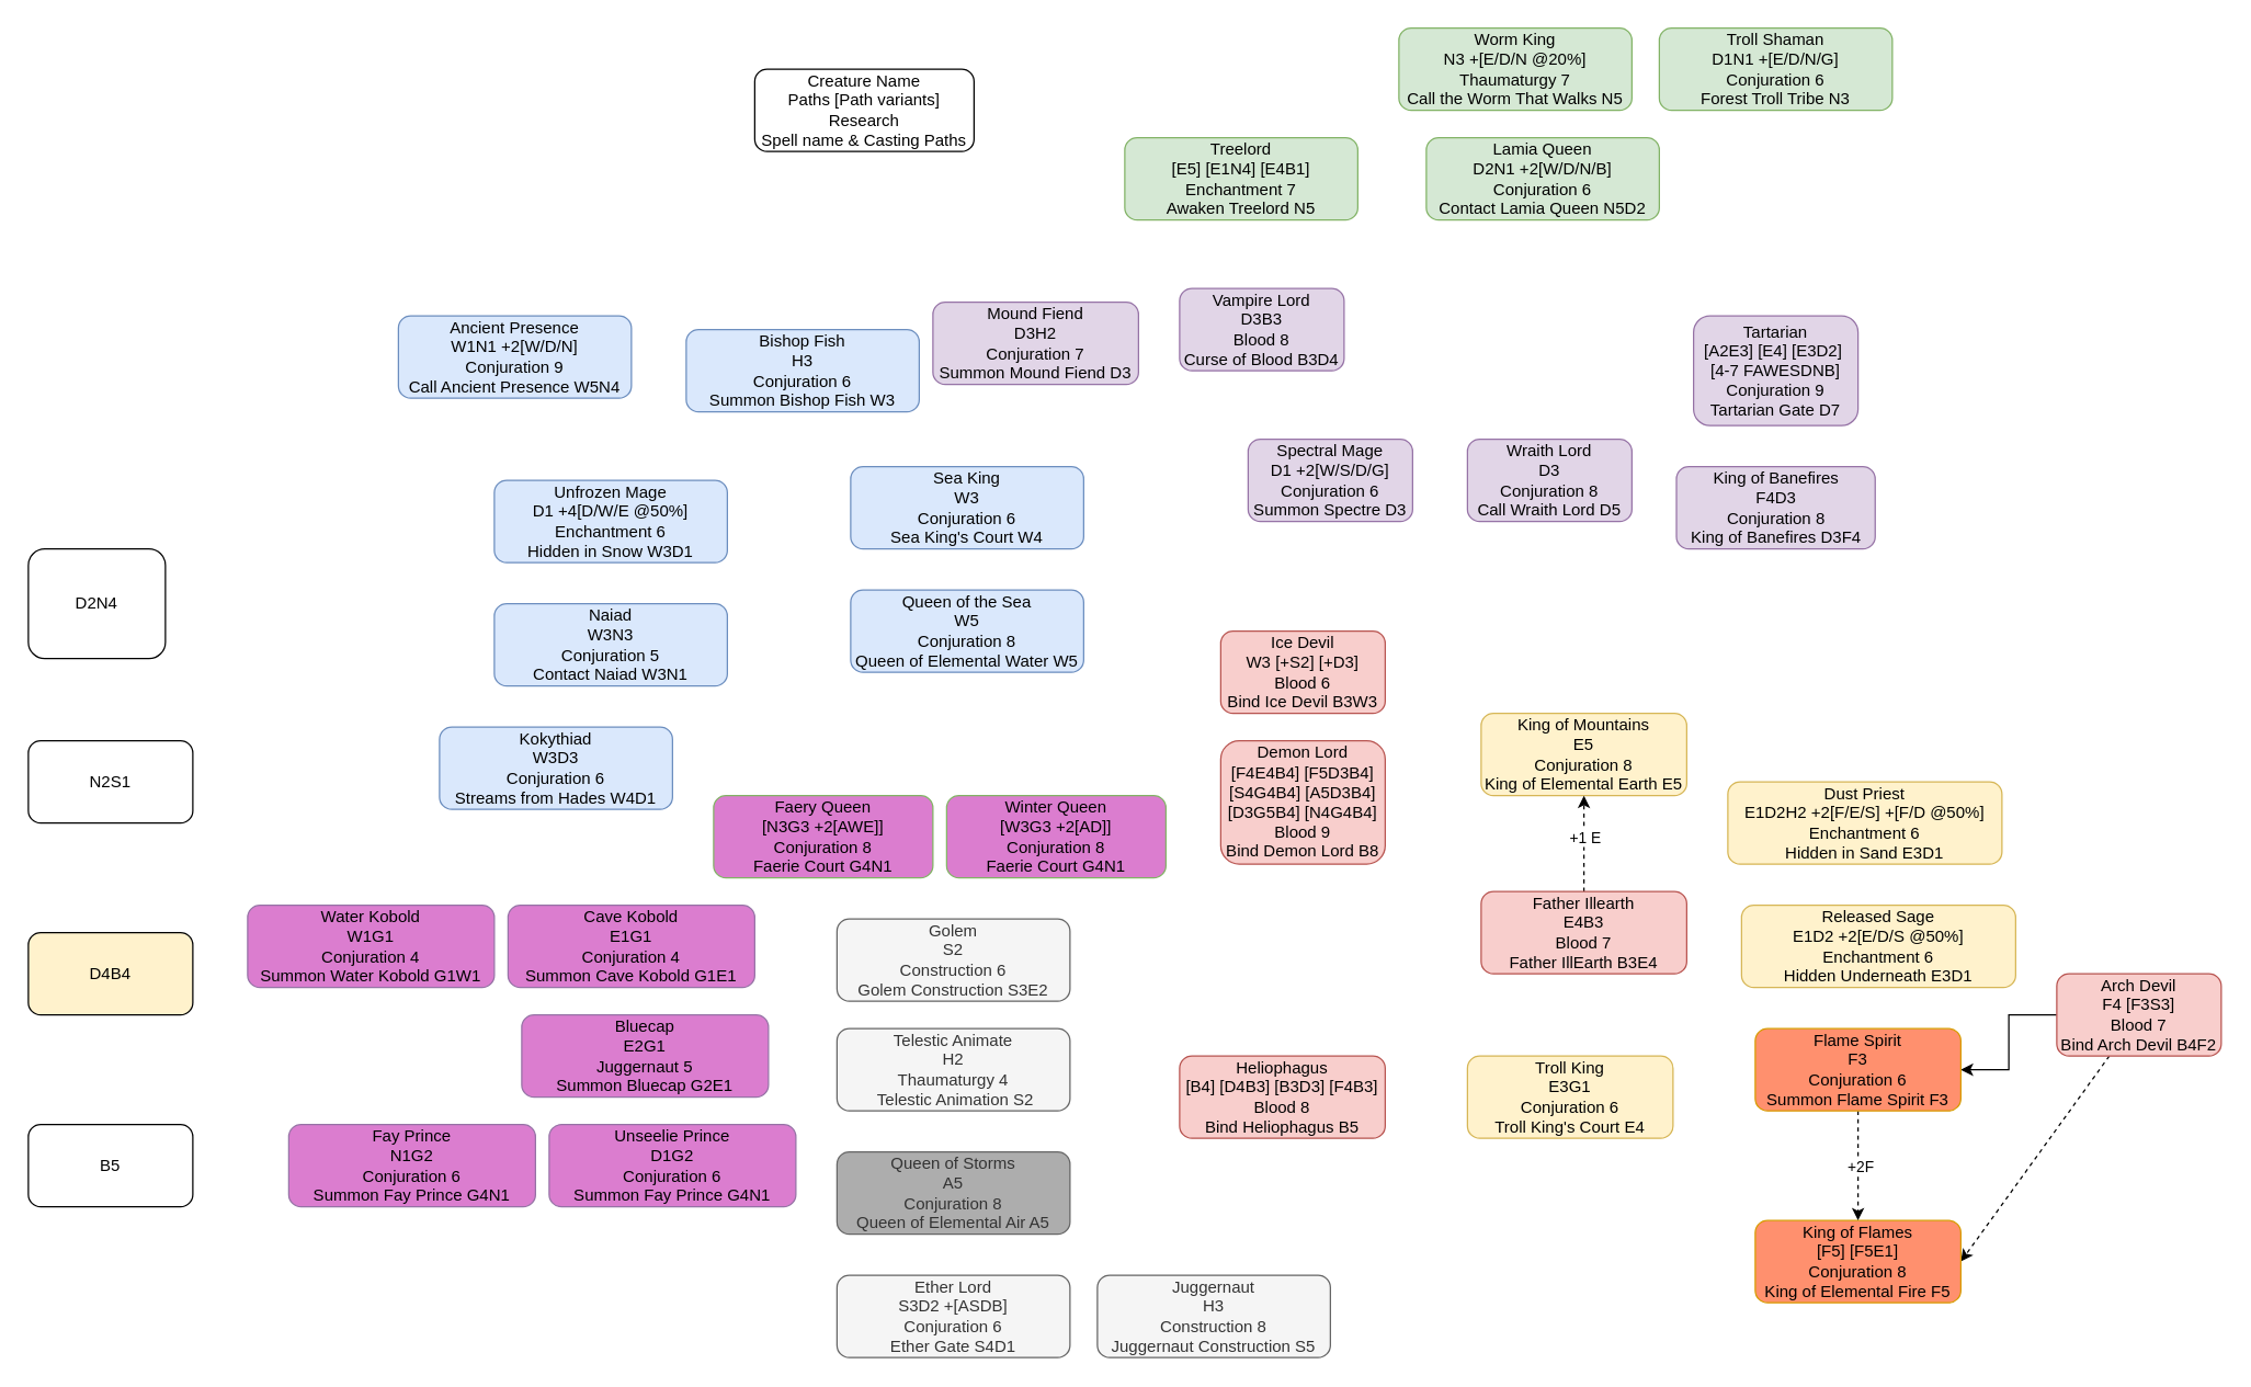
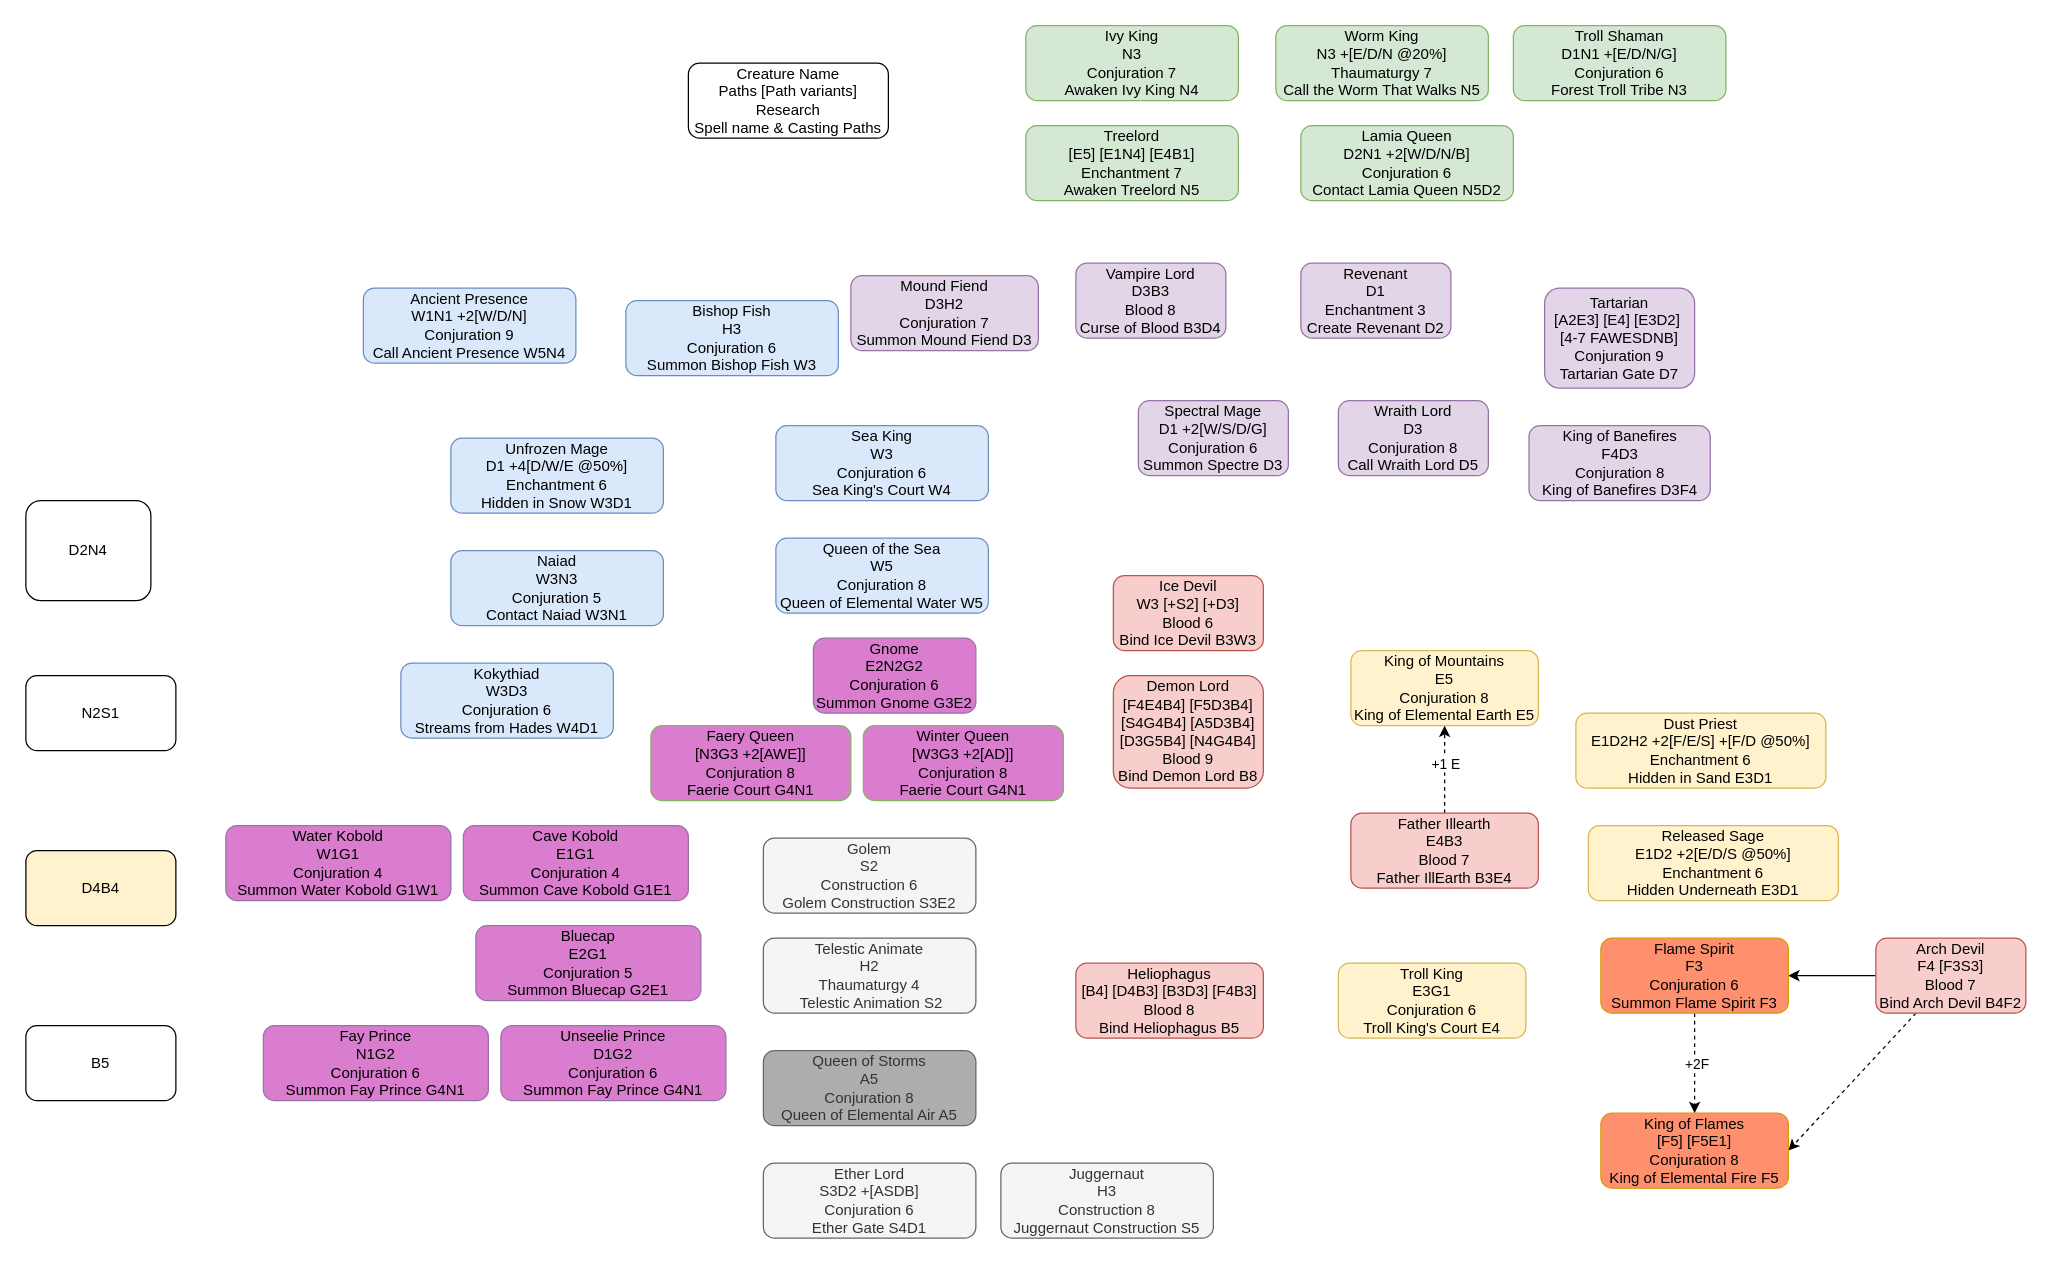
+ <mxCell id="34" value="Ivy King&lt;div&gt;N3&lt;/div&gt;&lt;div&gt;Conjuration 7&lt;/div&gt;&lt;div&gt;Awaken Ivy King N4&lt;/div&gt;" style="rounded=1;whiteSpace=wrap;html=1;fillColor=#d5e8d4;strokeColor=#82b366;" parent="1" vertex="1"><mxGeometry x="820" y="20" width="170" height="60" as="geometry" /></mxCell>
+ <mxCell id="11" value="Revenant&lt;div&gt;D1&lt;/div&gt;&lt;div&gt;Enchantment 3&lt;/div&gt;&lt;div&gt;Create Revenant D2&lt;/div&gt;" style="rounded=1;whiteSpace=wrap;html=1;fillColor=#e1d5e7;strokeColor=#9673a6;" parent="1" vertex="1"><mxGeometry x="1040" y="210" width="120" height="60" as="geometry" /></mxCell>
+ <mxCell id="9" value="Gnome&lt;div&gt;E2N2G2&lt;/div&gt;&lt;div&gt;Conjuration 6&lt;/div&gt;&lt;div&gt;Summon Gnome G3E2&lt;/div&gt;" style="rounded=1;whiteSpace=wrap;html=1;fillColor=#DB7DCF;strokeColor=#9673a6;" parent="1" vertex="1"><mxGeometry x="650" y="510" width="130" height="60" as="geometry" /></mxCell>
- <mxCell id="5" value="&lt;div&gt;Arch Devil&lt;/div&gt;&lt;div&gt;F4 [F3S3]&lt;/div&gt;&lt;div&gt;Blood 7&lt;/div&gt;&lt;div&gt;Bind Arch Devil B4F2&lt;/div&gt;" style="rounded=1;whiteSpace=wrap;html=1;fillColor=#f8cecc;strokeColor=#b85450;" parent="1" vertex="1"><mxGeometry x="1500" y="710" width="120" height="60" as="geometry" /></mxCell>
+ <mxCell id="5" value="&lt;div&gt;Arch Devil&lt;/div&gt;&lt;div&gt;F4 [F3S3]&lt;/div&gt;&lt;div&gt;Blood 7&lt;/div&gt;&lt;div&gt;Bind Arch Devil B4F2&lt;/div&gt;" style="rounded=1;whiteSpace=wrap;html=1;fillColor=#f8cecc;strokeColor=#b85450;" parent="1" vertex="1"><mxGeometry x="1500" y="750" width="120" height="60" as="geometry" /></mxCell>
- <mxCell id="48" value="Bluecap&lt;div&gt;E2G1&lt;/div&gt;&lt;div&gt;Juggernaut 5&lt;/div&gt;&lt;div&gt;Summon Bluecap G2E1&lt;/div&gt;" style="rounded=1;whiteSpace=wrap;html=1;fillColor=#DB7DCF;strokeColor=#9673a6;" parent="1" vertex="1"><mxGeometry x="380" y="740" width="180" height="60" as="geometry" /></mxCell>
+ <mxCell id="48" value="Bluecap&lt;div&gt;E2G1&lt;/div&gt;&lt;div&gt;Conjuration 5&lt;/div&gt;&lt;div&gt;Summon Bluecap G2E1&lt;/div&gt;" style="rounded=1;whiteSpace=wrap;html=1;fillColor=#DB7DCF;strokeColor=#9673a6;" parent="1" vertex="1"><mxGeometry x="380" y="740" width="180" height="60" as="geometry" /></mxCell>
